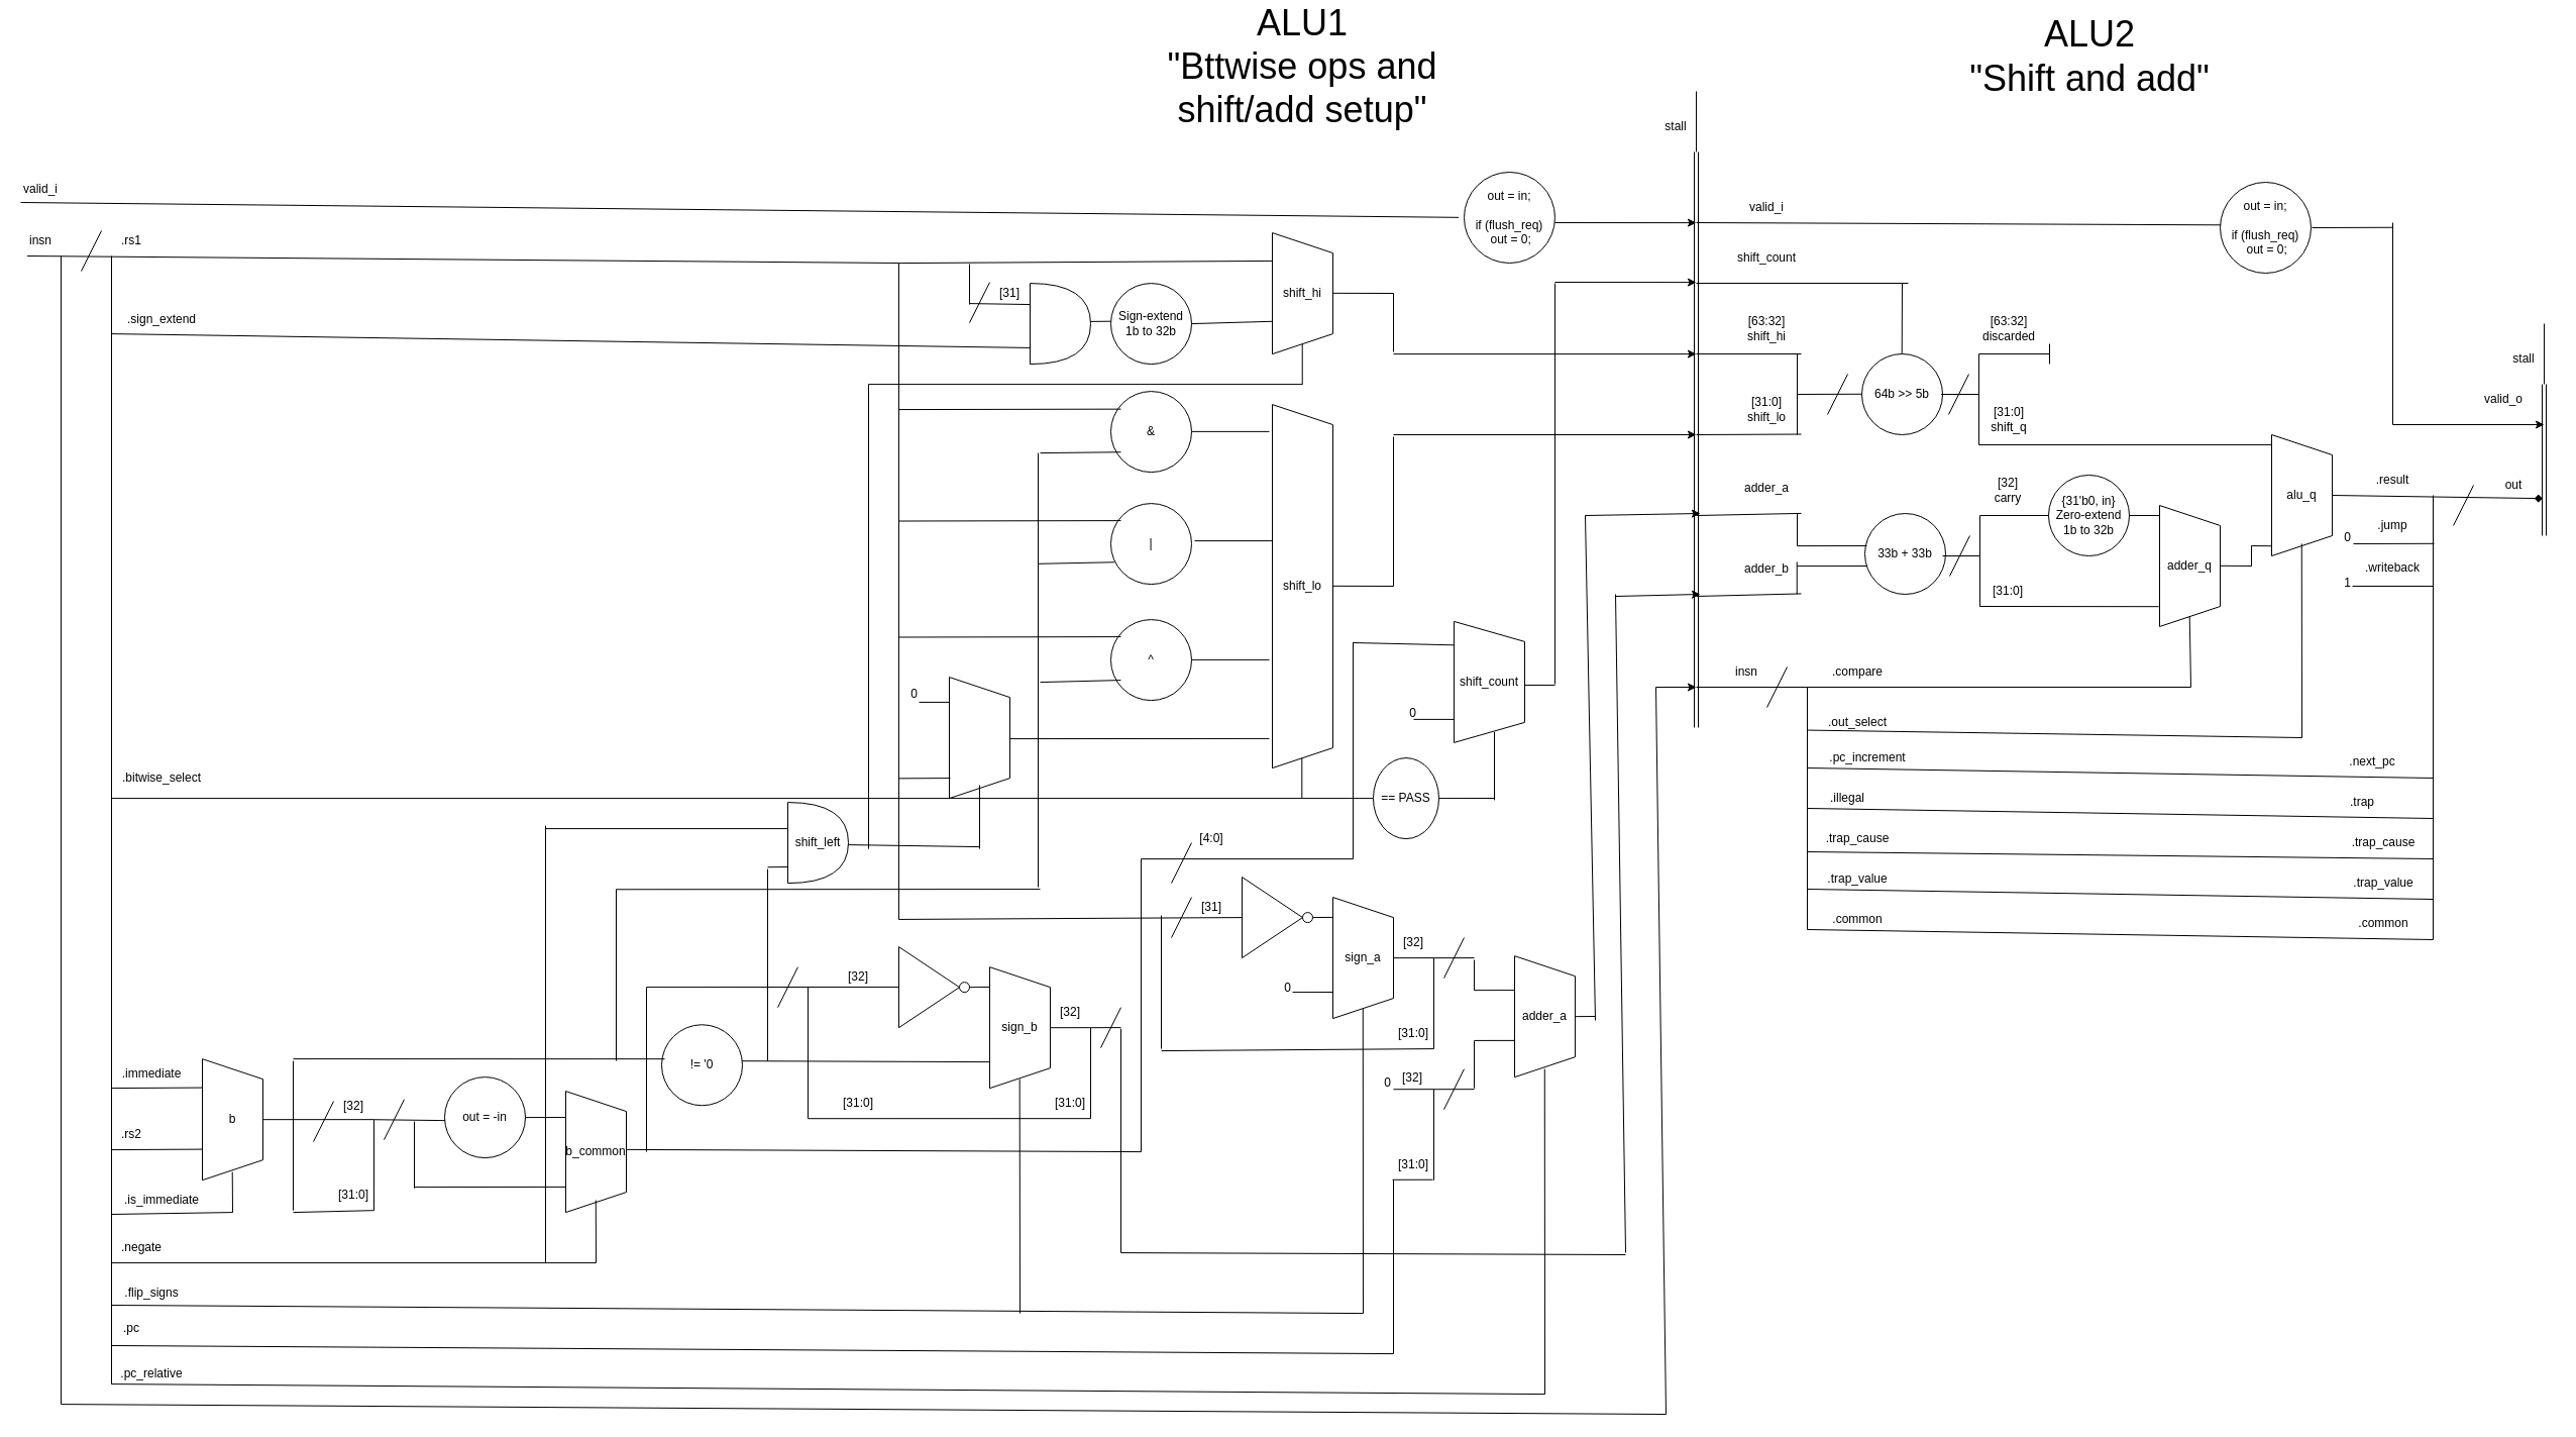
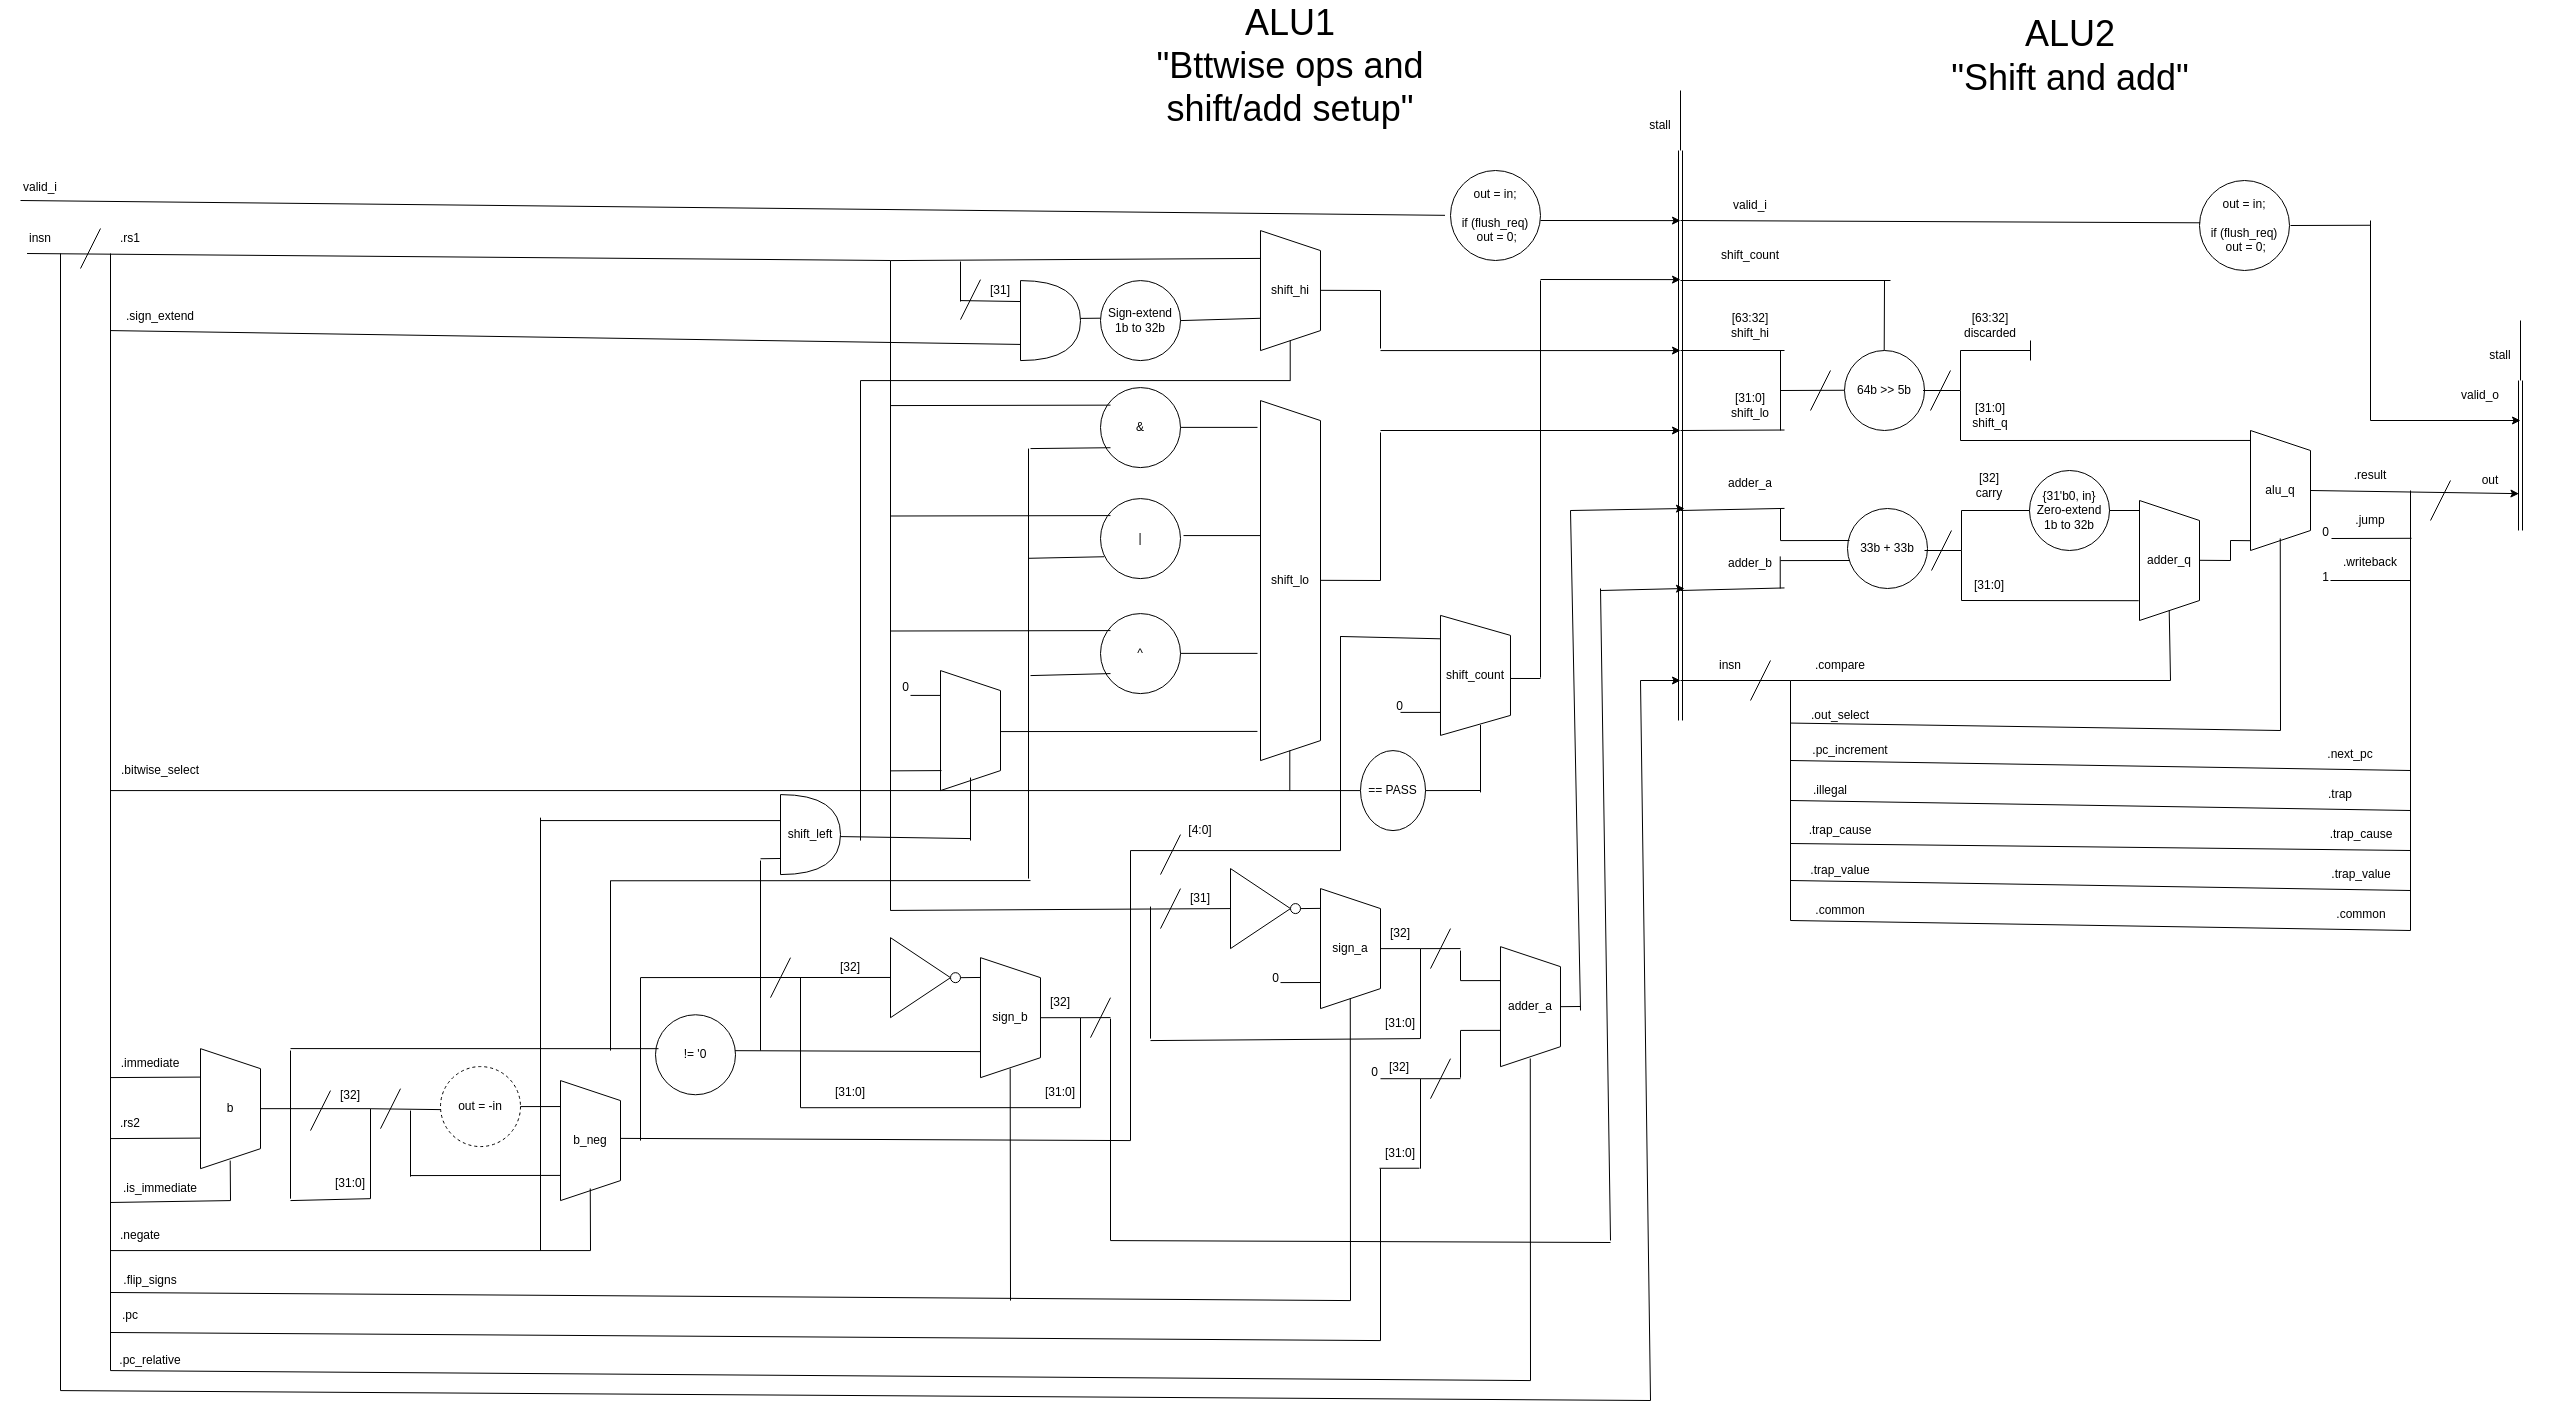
- <mxCell id="28" value="" style="endArrow=diamond;html=1;rounded=0;exitX=0.5;exitY=0;exitDx=0;exitDy=0;entryX=0.974;entryY=1.158;entryDx=0;entryDy=0;entryPerimeter=0;" parent="1" source="25" target="31" edge="1"><mxGeometry width="50" height="50" relative="1" as="geometry"><mxPoint x="2470" y="550" as="sourcePoint" /><mxPoint x="2520" y="480" as="targetPoint" /></mxGeometry></mxCell>
+ <mxCell id="28" value="" style="endArrow=classic;html=1;rounded=0;exitX=0.5;exitY=0;exitDx=0;exitDy=0;entryX=0.974;entryY=1.158;entryDx=0;entryDy=0;entryPerimeter=0;" parent="1" source="25" target="31" edge="1"><mxGeometry width="50" height="50" relative="1" as="geometry"><mxPoint x="2470" y="550" as="sourcePoint" /><mxPoint x="2520" y="480" as="targetPoint" /></mxGeometry></mxCell>
- <mxCell id="140" value="out = -in" style="ellipse;whiteSpace=wrap;html=1;aspect=fixed;" parent="1" vertex="1"><mxGeometry x="440" y="1046.08" width="80" height="80" as="geometry" /></mxCell>
+ <mxCell id="140" value="out = -in" style="ellipse;whiteSpace=wrap;html=1;aspect=fixed;dashed=1;" parent="1" vertex="1"><mxGeometry x="440" y="1046.08" width="80" height="80" as="geometry" /></mxCell>
- <mxCell id="141" value="b_common" style="shape=trapezoid;perimeter=trapezoidPerimeter;whiteSpace=wrap;html=1;fixedSize=1;direction=south;" parent="1" vertex="1"><mxGeometry x="560" y="1060.08" width="60" height="120" as="geometry" /></mxCell>
+ <mxCell id="141" value="b_neg" style="shape=trapezoid;perimeter=trapezoidPerimeter;whiteSpace=wrap;html=1;fixedSize=1;direction=south;" parent="1" vertex="1"><mxGeometry x="560" y="1060.08" width="60" height="120" as="geometry" /></mxCell>
